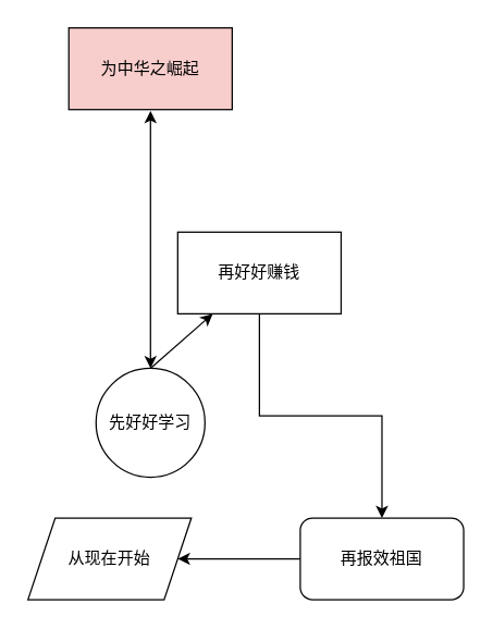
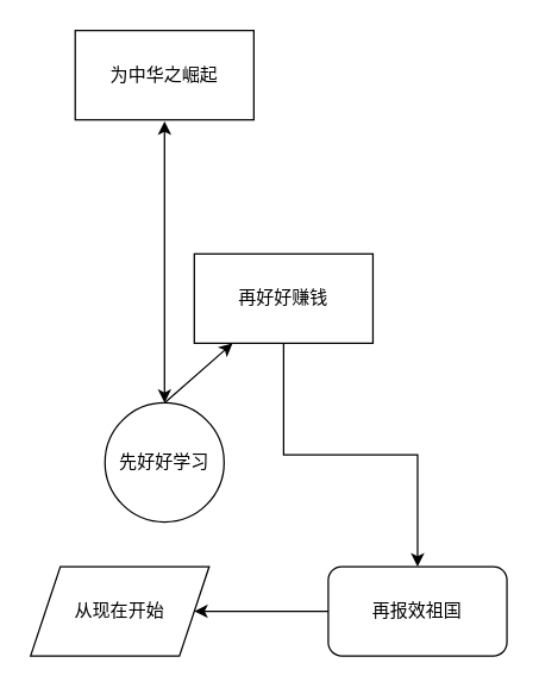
- <mxCell id="2" value="为中华之崛起" style="rounded=0;whiteSpace=wrap;html=1;fillColor=#f8cecc;" vertex="1" parent="1"><mxGeometry x="50" y="20" width="120" height="60" as="geometry" /></mxCell>
+ <mxCell id="2" value="为中华之崛起" style="rounded=0;whiteSpace=wrap;html=1;" vertex="1" parent="1"><mxGeometry x="50" y="20" width="120" height="60" as="geometry" /></mxCell>
